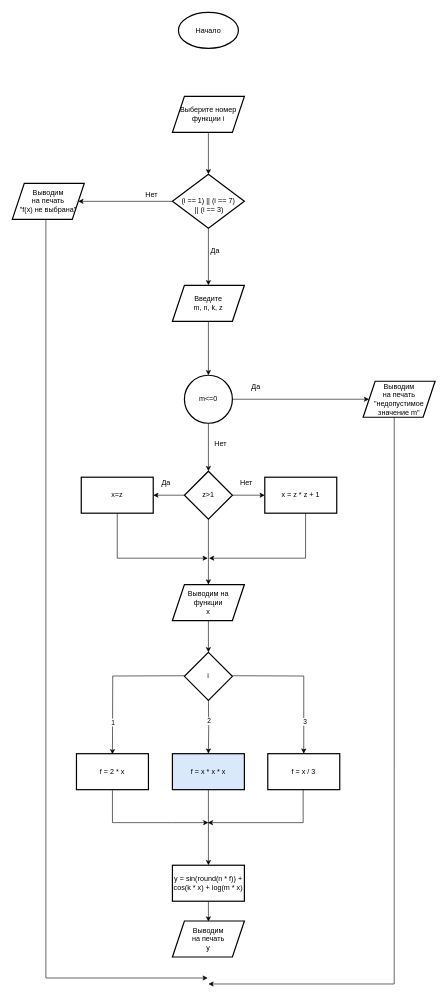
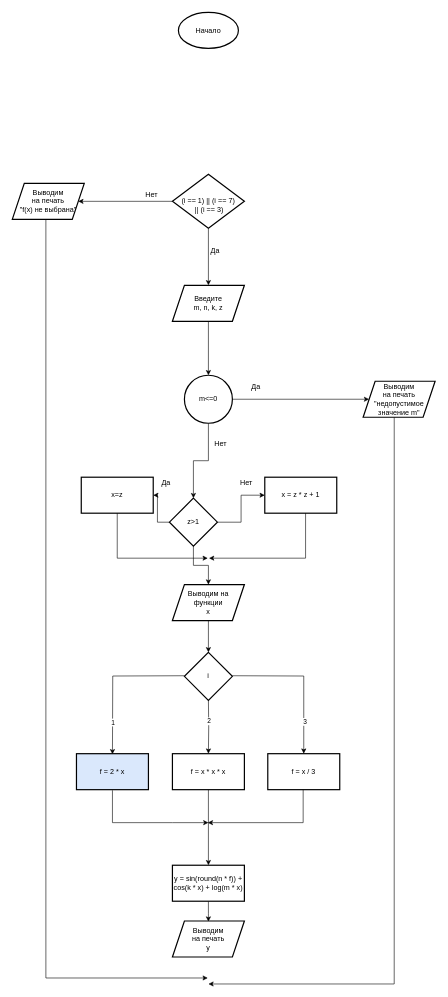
- <mxCell id="4" value="Выберите номер функции i" style="shape=parallelogram;perimeter=parallelogramPerimeter;whiteSpace=wrap;html=1;fixedSize=1;strokeWidth=2;" parent="1" vertex="1"><mxGeometry x="287" y="160" width="120" height="60" as="geometry" /></mxCell>
- <mxCell id="3" value="" style="edgeStyle=orthogonalEdgeStyle;rounded=0;orthogonalLoop=1;jettySize=auto;html=1;" parent="1" source="4" target="7" edge="1"><mxGeometry relative="1" as="geometry" /></mxCell>
- <mxCell id="18" value="z&amp;gt;1" style="rhombus;whiteSpace=wrap;html=1;strokeWidth=2;" parent="1" vertex="1"><mxGeometry x="307" y="785" width="80" height="80" as="geometry" /></mxCell>
+ <mxCell id="18" value="z&amp;gt;1" style="rhombus;whiteSpace=wrap;html=1;strokeWidth=2;" parent="1" vertex="1"><mxGeometry x="282" y="830" width="80" height="80" as="geometry" /></mxCell>
- <mxCell id="37" value="f = 2 * x" style="whiteSpace=wrap;html=1;strokeWidth=2;" parent="1" vertex="1"><mxGeometry x="127" y="1256" width="120" height="60" as="geometry" /></mxCell>
+ <mxCell id="37" value="f = 2 * x" style="whiteSpace=wrap;html=1;strokeWidth=2;fillColor=#dae8fc;" parent="1" vertex="1"><mxGeometry x="127" y="1256" width="120" height="60" as="geometry" /></mxCell>
- <mxCell id="35" value="f = x * x * x" style="whiteSpace=wrap;html=1;strokeWidth=2;fillColor=#dae8fc;" parent="1" vertex="1"><mxGeometry x="287" y="1256" width="120" height="60" as="geometry" /></mxCell>
+ <mxCell id="35" value="f = x * x * x" style="whiteSpace=wrap;html=1;strokeWidth=2;" parent="1" vertex="1"><mxGeometry x="287" y="1256" width="120" height="60" as="geometry" /></mxCell>
